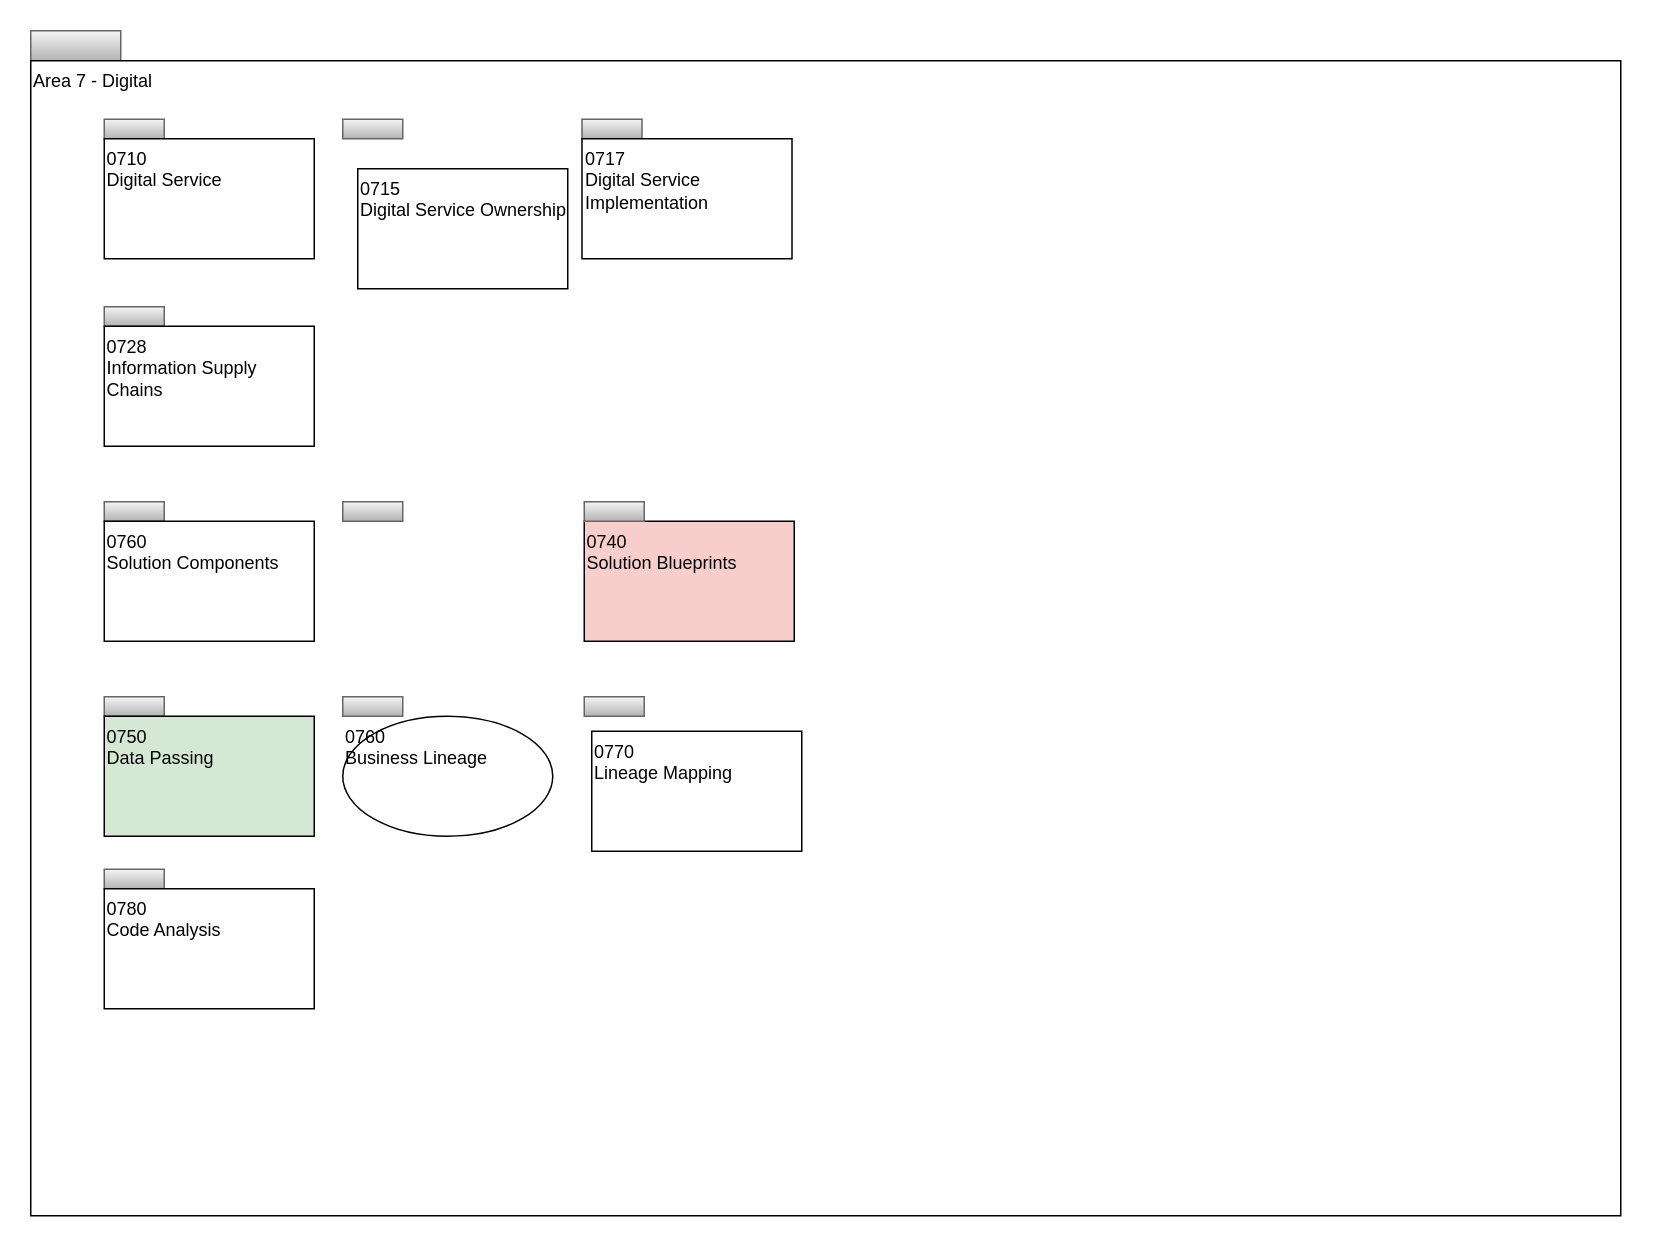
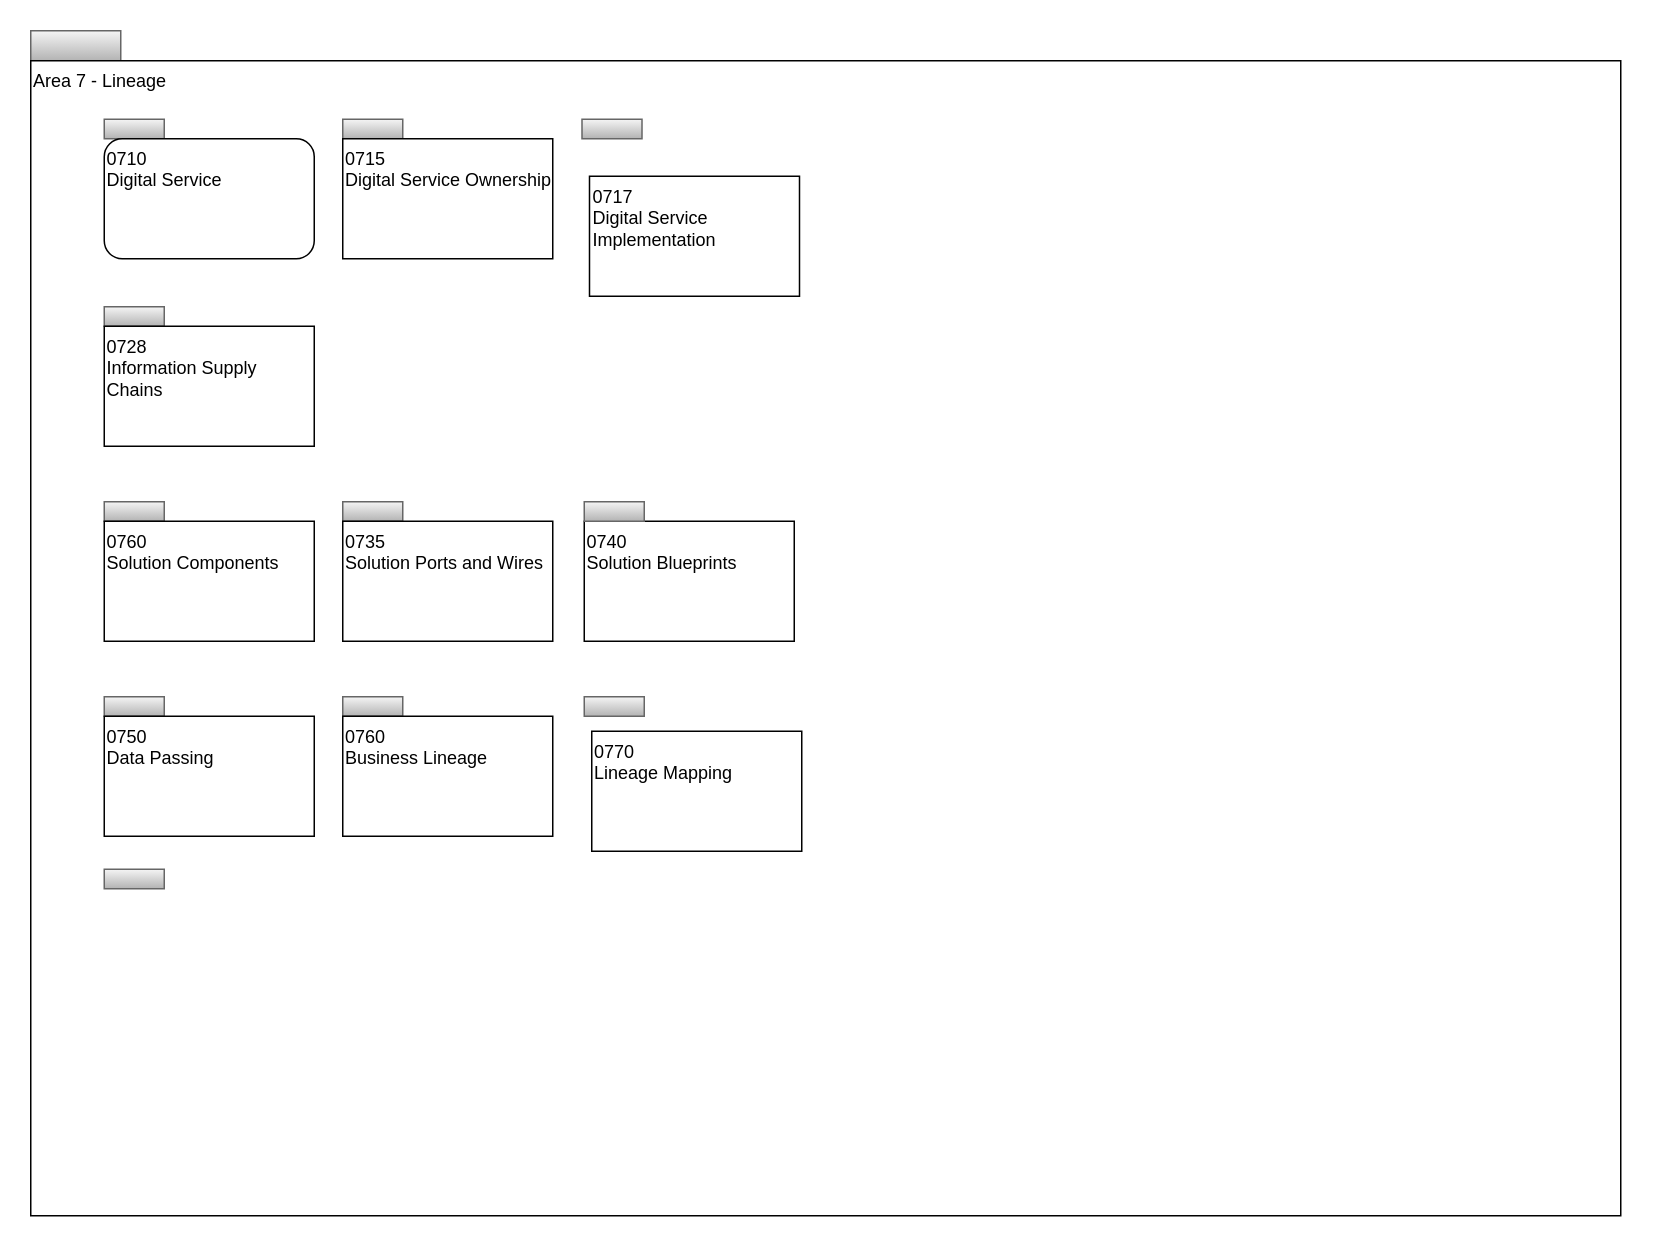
- <mxCell id="3" value="Area 7 - Digital" style="rounded=0;whiteSpace=wrap;html=1;align=left;verticalAlign=top;" parent="1" vertex="1"><mxGeometry x="20" y="40" width="1060" height="770" as="geometry" /></mxCell>
+ <mxCell id="3" value="Area 7 - Lineage" style="rounded=0;whiteSpace=wrap;html=1;align=left;verticalAlign=top;" parent="1" vertex="1"><mxGeometry x="20" y="40" width="1060" height="770" as="geometry" /></mxCell>
- <mxCell id="5" value="0710&lt;br&gt;Digital Service" style="rounded=0;whiteSpace=wrap;html=1;align=left;verticalAlign=top;" parent="1" vertex="1"><mxGeometry x="69" y="92" width="140" height="80" as="geometry" /></mxCell>
+ <mxCell id="5" value="0710&lt;br&gt;Digital Service" style="whiteSpace=wrap;html=1;align=left;verticalAlign=top;rounded=1;" parent="1" vertex="1"><mxGeometry x="69" y="92" width="140" height="80" as="geometry" /></mxCell>
- <mxCell id="9" value="0717&lt;br&gt;Digital Service Implementation" style="rounded=0;whiteSpace=wrap;html=1;align=left;verticalAlign=top;" parent="1" vertex="1"><mxGeometry x="387.5" y="92" width="140" height="80" as="geometry" /></mxCell>
+ <mxCell id="9" value="0717&lt;br&gt;Digital Service Implementation" style="rounded=0;whiteSpace=wrap;html=1;align=left;verticalAlign=top;" parent="1" vertex="1"><mxGeometry x="392.5" y="117" width="140" height="80" as="geometry" /></mxCell>
- <mxCell id="7" value="0715&lt;br&gt;Digital Service Ownership" style="rounded=0;whiteSpace=wrap;html=1;align=left;verticalAlign=top;" parent="1" vertex="1"><mxGeometry x="238" y="112" width="140" height="80" as="geometry" /></mxCell>
+ <mxCell id="7" value="0715&lt;br&gt;Digital Service Ownership" style="rounded=0;whiteSpace=wrap;html=1;align=left;verticalAlign=top;" parent="1" vertex="1"><mxGeometry x="228" y="92" width="140" height="80" as="geometry" /></mxCell>
+ <mxCell id="17" value="0735&lt;br&gt;Solution Ports and Wires" style="rounded=0;whiteSpace=wrap;html=1;align=left;verticalAlign=top;" parent="1" vertex="1"><mxGeometry x="228" y="347" width="140" height="80" as="geometry" /></mxCell>
- <mxCell id="13" value="0740&lt;br&gt;Solution Blueprints" style="rounded=0;whiteSpace=wrap;html=1;align=left;verticalAlign=top;fillColor=#f8cecc;" parent="1" vertex="1"><mxGeometry x="389" y="347" width="140" height="80" as="geometry" /></mxCell>
+ <mxCell id="13" value="0740&lt;br&gt;Solution Blueprints" style="rounded=0;whiteSpace=wrap;html=1;align=left;verticalAlign=top;" parent="1" vertex="1"><mxGeometry x="389" y="347" width="140" height="80" as="geometry" /></mxCell>
- <mxCell id="15" value="0750&lt;br&gt;Data Passing" style="rounded=0;whiteSpace=wrap;html=1;align=left;verticalAlign=top;fillColor=#d5e8d4;" parent="1" vertex="1"><mxGeometry x="69" y="477" width="140" height="80" as="geometry" /></mxCell>
+ <mxCell id="15" value="0750&lt;br&gt;Data Passing" style="rounded=0;whiteSpace=wrap;html=1;align=left;verticalAlign=top;" parent="1" vertex="1"><mxGeometry x="69" y="477" width="140" height="80" as="geometry" /></mxCell>
- <mxCell id="21" value="0760&lt;br&gt;Business Lineage" style="ellipse;whiteSpace=wrap;html=1;align=left;verticalAlign=top;" parent="1" vertex="1"><mxGeometry x="228" y="477" width="140" height="80" as="geometry" /></mxCell>
+ <mxCell id="21" value="0760&lt;br&gt;Business Lineage" style="rounded=0;whiteSpace=wrap;html=1;align=left;verticalAlign=top;" parent="1" vertex="1"><mxGeometry x="228" y="477" width="140" height="80" as="geometry" /></mxCell>
- <mxCell id="25" value="0780&lt;br&gt;Code Analysis" style="rounded=0;whiteSpace=wrap;html=1;align=left;verticalAlign=top;" parent="1" vertex="1"><mxGeometry x="69" y="592" width="140" height="80" as="geometry" /></mxCell>
